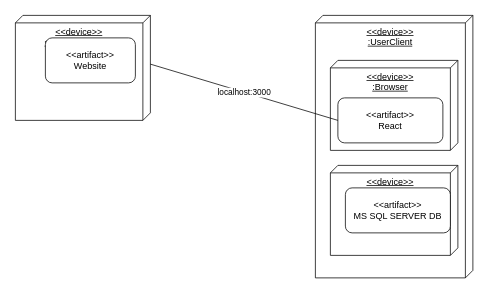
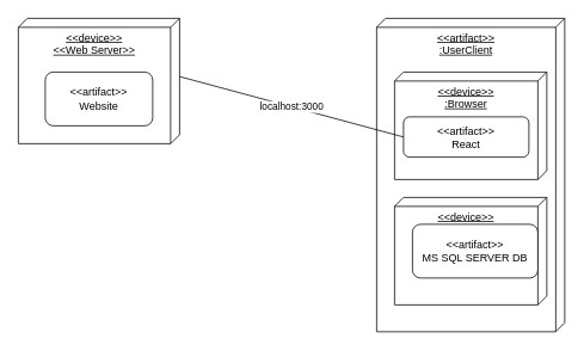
- <mxCell id="3" value="&lt;div align=&quot;center&quot;&gt;&amp;lt;&amp;lt;device&amp;gt;&amp;gt;&lt;/div&gt;&lt;div align=&quot;center&quot;&gt;:UserClient&lt;br&gt;&lt;/div&gt;" style="verticalAlign=top;align=center;spacingTop=8;spacingLeft=2;spacingRight=12;shape=cube;size=10;direction=south;fontStyle=4;html=1;whiteSpace=wrap;" vertex="1" parent="1"><mxGeometry x="420" y="20" width="210" height="350" as="geometry" /></mxCell>
+ <mxCell id="3" value="&lt;div align=&quot;center&quot;&gt;&amp;lt;&amp;lt;artifact&amp;gt;&amp;gt;&lt;/div&gt;&lt;div align=&quot;center&quot;&gt;:UserClient&lt;br&gt;&lt;/div&gt;" style="verticalAlign=top;align=center;spacingTop=8;spacingLeft=2;spacingRight=12;shape=cube;size=10;direction=south;fontStyle=4;html=1;whiteSpace=wrap;" vertex="1" parent="1"><mxGeometry x="420" y="20" width="210" height="350" as="geometry" /></mxCell>
- <mxCell id="4" value="&amp;lt;&amp;lt;artifact&amp;gt;&amp;gt;&lt;br&gt;Website" style="rounded=1;whiteSpace=wrap;html=1;" vertex="1" parent="1"><mxGeometry x="60" y="50" width="120" height="60" as="geometry" /></mxCell>
+ <mxCell id="4" value="&amp;lt;&amp;lt;artifact&amp;gt;&amp;gt;&lt;br&gt;Website" style="rounded=1;whiteSpace=wrap;html=1;" vertex="1" parent="1"><mxGeometry x="50" y="80" width="120" height="60" as="geometry" /></mxCell>
- <mxCell id="6" value="&lt;div&gt;&amp;lt;&amp;lt;artifact&amp;gt;&amp;gt;&lt;/div&gt;&lt;div&gt;React&lt;/div&gt;" style="rounded=1;whiteSpace=wrap;html=1;" vertex="1" parent="1"><mxGeometry x="450" y="130" width="140" height="60" as="geometry" /></mxCell>
+ <mxCell id="6" value="&lt;div&gt;&amp;lt;&amp;lt;artifact&amp;gt;&amp;gt;&lt;/div&gt;&lt;div&gt;React&lt;/div&gt;" style="rounded=1;whiteSpace=wrap;html=1;" vertex="1" parent="1"><mxGeometry x="450" y="130" width="140" height="45" as="geometry" /></mxCell>
- <mxCell id="7" value="&lt;div align=&quot;center&quot;&gt;&amp;lt;&amp;lt;device&amp;gt;&amp;gt;&lt;/div&gt;&lt;div align=&quot;center&quot;&gt;:Database Server&lt;br&gt;&lt;/div&gt;" style="verticalAlign=top;align=center;spacingTop=8;spacingLeft=2;spacingRight=12;shape=cube;size=10;direction=south;fontStyle=4;html=1;whiteSpace=wrap;" vertex="1" parent="1"><mxGeometry x="440" y="220" width="170" height="120" as="geometry" /></mxCell>
+ <mxCell id="7" value="&lt;div align=&quot;center&quot;&gt;&amp;lt;&amp;lt;device&amp;gt;&amp;gt;&lt;/div&gt;&lt;div align=&quot;center&quot;&gt;:Database Website&lt;br&gt;&lt;/div&gt;" style="verticalAlign=top;align=center;spacingTop=8;spacingLeft=2;spacingRight=12;shape=cube;size=10;direction=south;fontStyle=4;html=1;whiteSpace=wrap;" vertex="1" parent="1"><mxGeometry x="440" y="220" width="170" height="120" as="geometry" /></mxCell>
